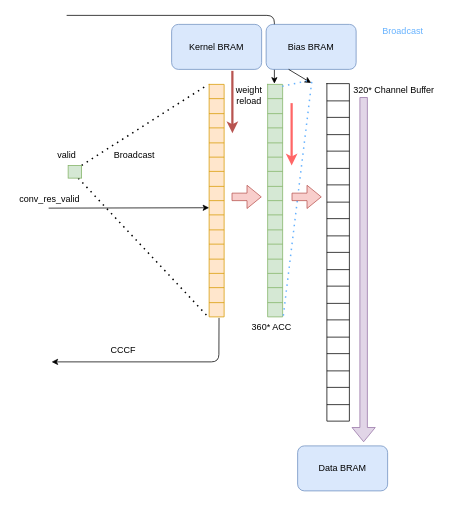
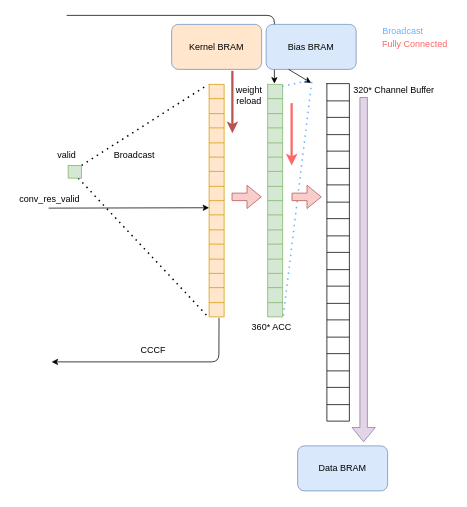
+ <mxCell id="133" value="Fully Connected" style="text;html=1;align=center;verticalAlign=middle;resizable=0;points=[];autosize=1;strokeColor=none;fontColor=#FF6666;" vertex="1" parent="1"><mxGeometry x="504" y="50" width="96" height="18" as="geometry" /></mxCell>
- <mxCell id="126" value="Kernel BRAM" style="rounded=1;whiteSpace=wrap;html=1;fillColor=#dae8fc;strokeColor=#6c8ebf;" vertex="1" parent="1"><mxGeometry x="228" y="32" width="120" height="60" as="geometry" /></mxCell>
+ <mxCell id="126" value="Kernel BRAM" style="rounded=1;whiteSpace=wrap;html=1;fillColor=#ffe6cc;strokeColor=#6c8ebf;" vertex="1" parent="1"><mxGeometry x="228" y="32" width="120" height="60" as="geometry" /></mxCell>
- <mxCell id="79" value="CCCF" style="text;html=1;align=center;verticalAlign=middle;resizable=0;points=[];autosize=1;strokeColor=none;" parent="1" vertex="1"><mxGeometry x="141" y="458" width="44" height="18" as="geometry" /></mxCell>
+ <mxCell id="79" value="CCCF" style="text;html=1;align=center;verticalAlign=middle;resizable=0;points=[];autosize=1;strokeColor=none;" parent="1" vertex="1"><mxGeometry x="181" y="458" width="44" height="18" as="geometry" /></mxCell>
